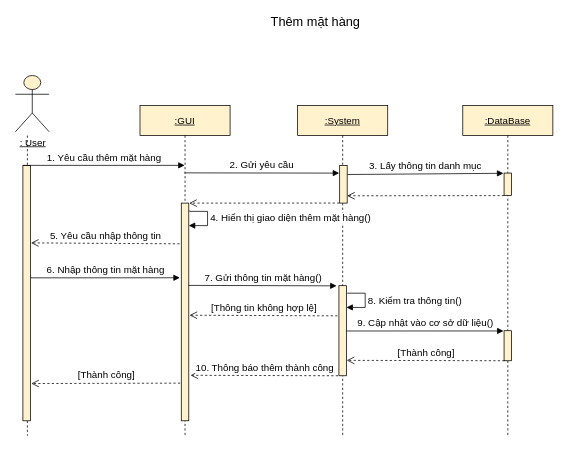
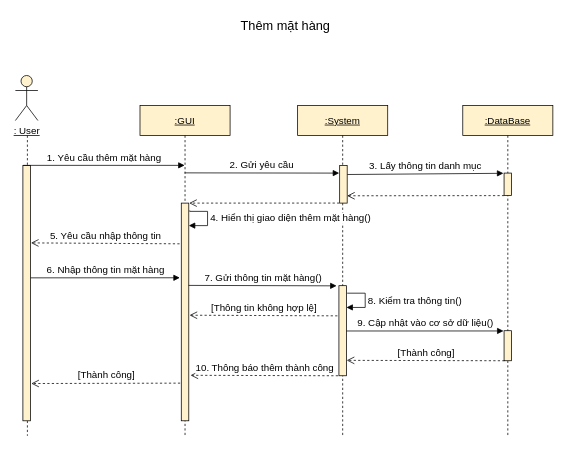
- <mxCell id="13" value="&lt;font style=&quot;font-size: 17px;&quot;&gt;Thêm mặt hàng&lt;/font&gt;" style="text;html=1;strokeColor=none;fillColor=none;align=center;verticalAlign=middle;whiteSpace=wrap;rounded=0;" parent="1" vertex="1"><mxGeometry x="335" y="15" width="170" height="30" as="geometry" /></mxCell>
+ <mxCell id="13" value="&lt;font style=&quot;font-size: 17px;&quot;&gt;Thêm mặt hàng&lt;/font&gt;" style="text;html=1;strokeColor=none;fillColor=none;align=center;verticalAlign=middle;whiteSpace=wrap;rounded=0;" parent="1" vertex="1"><mxGeometry x="295" y="20" width="170" height="30" as="geometry" /></mxCell>
- <mxCell id="2" value="&lt;u style=&quot;font-size: 13px;&quot;&gt;: User&lt;/u&gt;" style="shape=umlActor;verticalLabelPosition=bottom;verticalAlign=top;html=1;outlineConnect=0;fillColor=#fff2cc;strokeColor=#000000;fontSize=13;" parent="1" vertex="1"><mxGeometry x="20" y="100" width="45" height="75" as="geometry" /></mxCell>
+ <mxCell id="2" value="&lt;u style=&quot;font-size: 13px;&quot;&gt;: User&lt;/u&gt;" style="shape=umlActor;verticalLabelPosition=bottom;verticalAlign=top;html=1;outlineConnect=0;fillColor=#fff2cc;strokeColor=#000000;fontSize=13;" parent="1" vertex="1"><mxGeometry x="20" y="100" width="30" height="60" as="geometry" /></mxCell>
